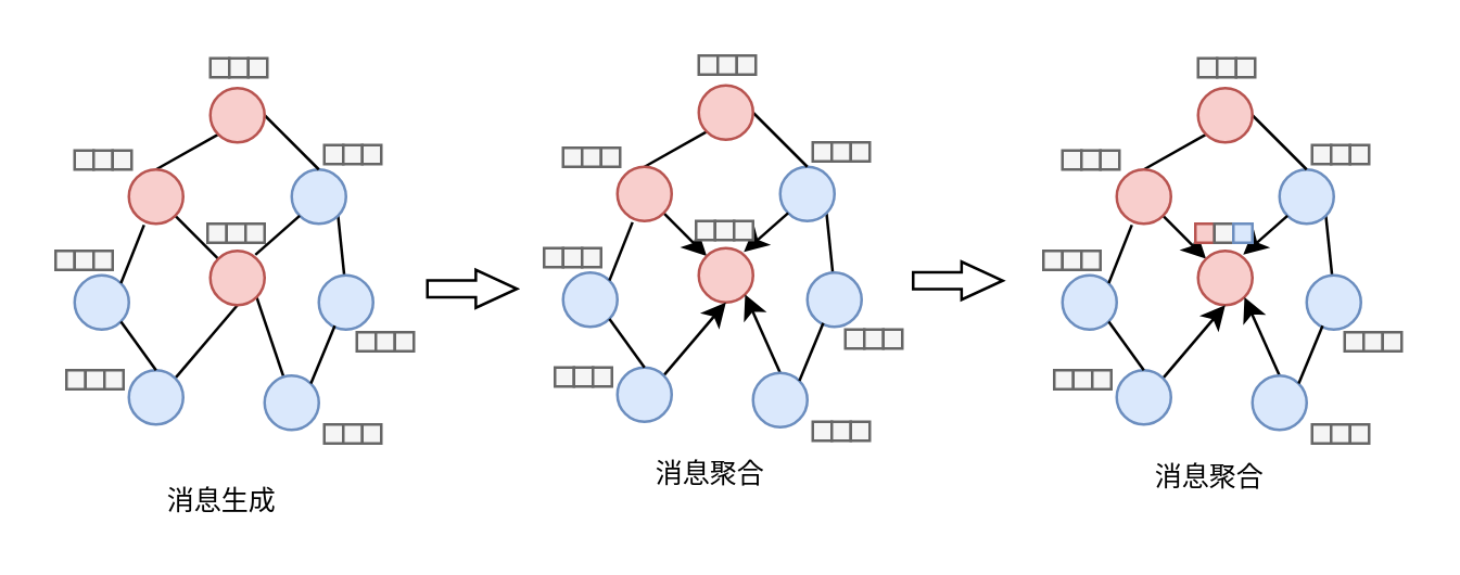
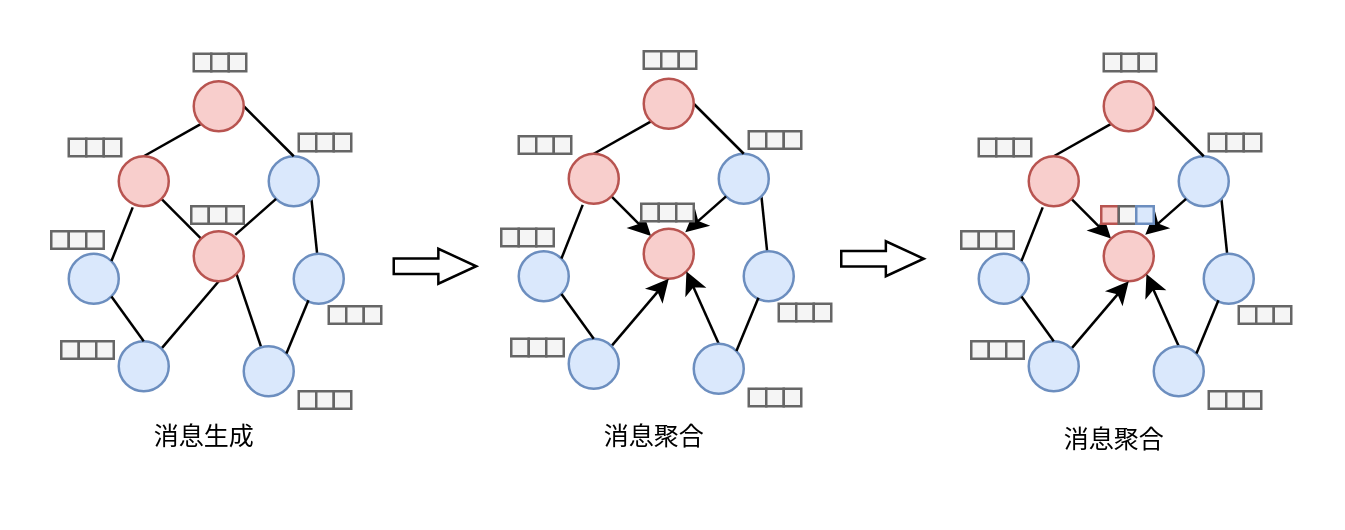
- <mxCell id="20" value="消息生成" style="text;html=1;align=center;verticalAlign=middle;resizable=0;points=[];autosize=1;strokeColor=none;fillColor=none;fontSize=10;" vertex="1" parent="1"><mxGeometry x="51" y="169" width="60" height="30" as="geometry" /></mxCell>
+ <mxCell id="20" value="消息生成" style="text;html=1;align=center;verticalAlign=middle;resizable=0;points=[];autosize=1;strokeColor=none;fillColor=none;fontSize=10;" vertex="1" parent="1"><mxGeometry x="51" y="159" width="60" height="30" as="geometry" /></mxCell>
